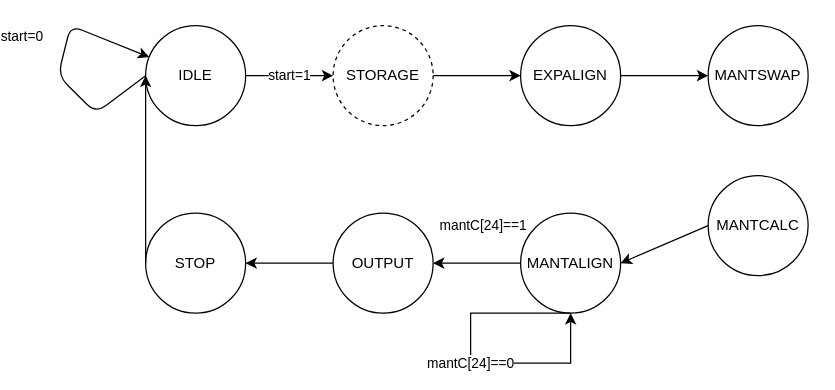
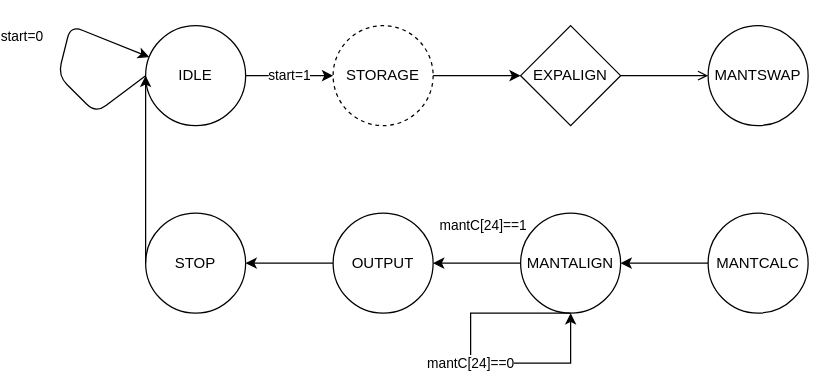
- <mxCell id="4" value="EXPALIGN" style="ellipse;whiteSpace=wrap;html=1;aspect=fixed;" parent="1" vertex="1"><mxGeometry x="390" y="20" width="80" height="80" as="geometry" /></mxCell>
+ <mxCell id="4" value="EXPALIGN" style="rhombus;whiteSpace=wrap;html=1;aspect=fixed;" parent="1" vertex="1"><mxGeometry x="390" y="20" width="80" height="80" as="geometry" /></mxCell>
- <mxCell id="13" value="" style="edgeStyle=none;html=1;exitX=1;exitY=0.5;entryX=0;entryY=0.5;" parent="1" source="4" target="5" edge="1"><mxGeometry relative="1" as="geometry" /></mxCell>
+ <mxCell id="13" value="" style="edgeStyle=none;html=1;exitX=1;exitY=0.5;entryX=0;entryY=0.5;endArrow=open;" parent="1" source="4" target="5" edge="1"><mxGeometry relative="1" as="geometry" /></mxCell>
- <mxCell id="6" value="MANTCALC" style="ellipse;whiteSpace=wrap;html=1;aspect=fixed;" parent="1" vertex="1"><mxGeometry x="540" y="140" width="80" height="80" as="geometry" /></mxCell>
+ <mxCell id="6" value="MANTCALC" style="ellipse;whiteSpace=wrap;html=1;aspect=fixed;" parent="1" vertex="1"><mxGeometry x="540" y="170" width="80" height="80" as="geometry" /></mxCell>
